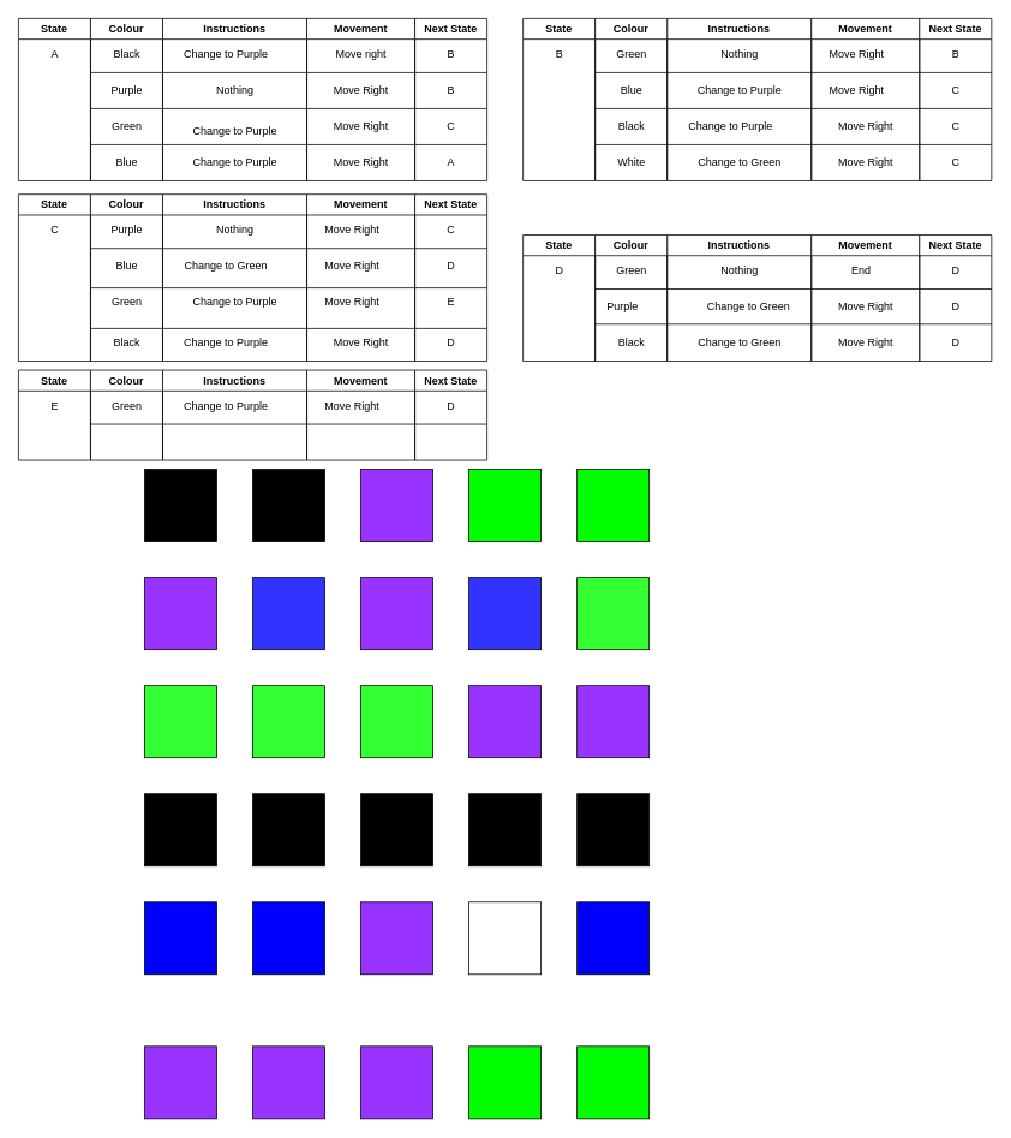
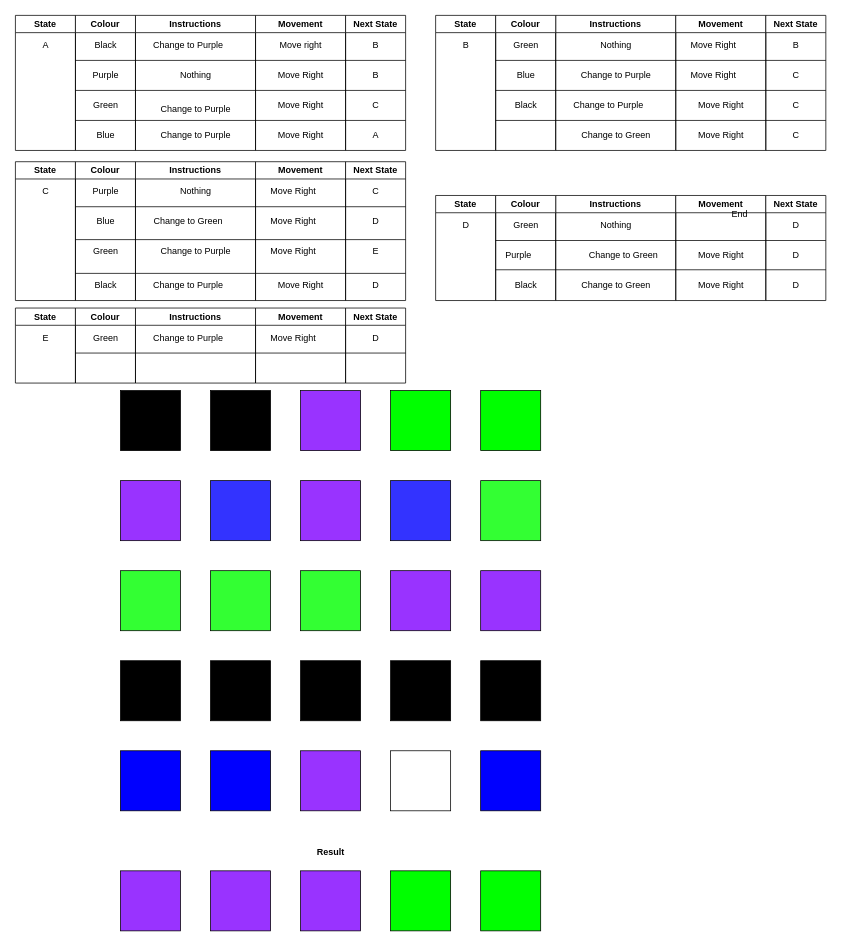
- <mxCell id="136" value="White" style="text;html=1;align=center;verticalAlign=middle;resizable=0;points=[];autosize=1;strokeColor=none;fillColor=none;" vertex="1" parent="1"><mxGeometry x="675" y="165" width="50" height="30" as="geometry" /></mxCell>
- <mxCell id="79" value="End" style="text;html=1;align=center;verticalAlign=middle;resizable=0;points=[];autosize=1;strokeColor=none;fillColor=none;" vertex="1" parent="78"><mxGeometry x="35" y="25" width="40" height="30" as="geometry" /></mxCell>
+ <mxCell id="79" value="End" style="text;html=1;align=center;verticalAlign=middle;resizable=0;points=[];autosize=1;strokeColor=none;fillColor=none;" vertex="1" parent="78"><mxGeometry x="65" y="10" width="40" height="30" as="geometry" /></mxCell>
+ <mxCell id="87" value="&lt;b&gt;Result&lt;/b&gt;" style="text;html=1;align=center;verticalAlign=middle;resizable=0;points=[];autosize=1;strokeColor=none;fillColor=none;" vertex="1" parent="1"><mxGeometry x="410" y="1120" width="60" height="30" as="geometry" /></mxCell>
